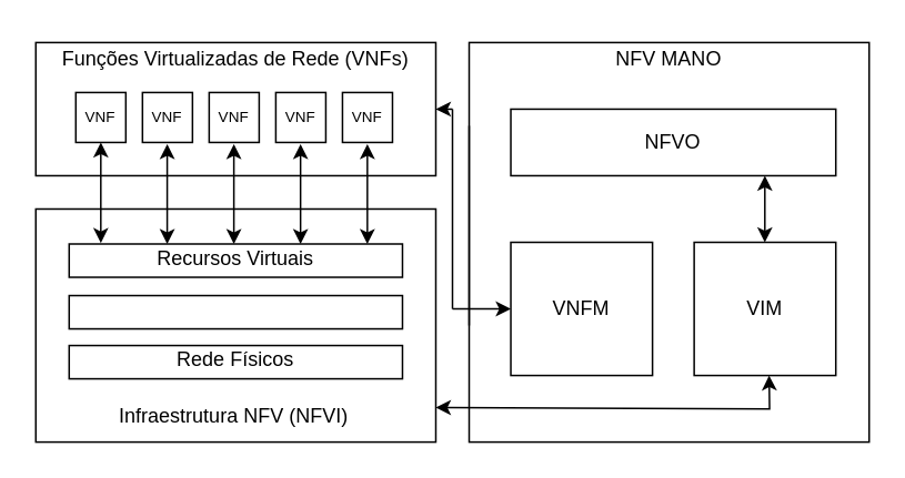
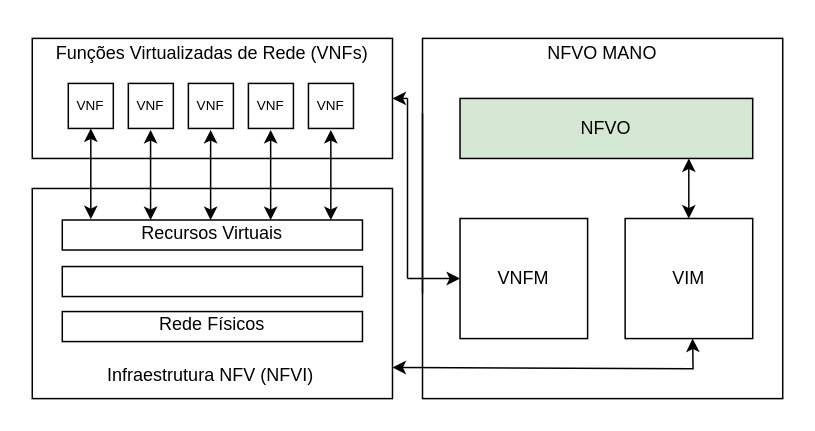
- <mxCell id="7" value="NFV MANO" style="text;html=1;align=center;verticalAlign=middle;whiteSpace=wrap;rounded=0;" vertex="1" parent="1"><mxGeometry x="281" y="25" width="240" height="20" as="geometry" /></mxCell>
+ <mxCell id="7" value="NFVO MANO" style="text;html=1;align=center;verticalAlign=middle;whiteSpace=wrap;rounded=0;" vertex="1" parent="1"><mxGeometry x="281" y="25" width="240" height="20" as="geometry" /></mxCell>
- <mxCell id="8" value="NFVO" style="rounded=0;whiteSpace=wrap;html=1;" vertex="1" parent="1"><mxGeometry x="306" y="65" width="195" height="40" as="geometry" /></mxCell>
+ <mxCell id="8" value="NFVO" style="rounded=0;whiteSpace=wrap;html=1;fillColor=#d5e8d4;" vertex="1" parent="1"><mxGeometry x="306" y="65" width="195" height="40" as="geometry" /></mxCell>
